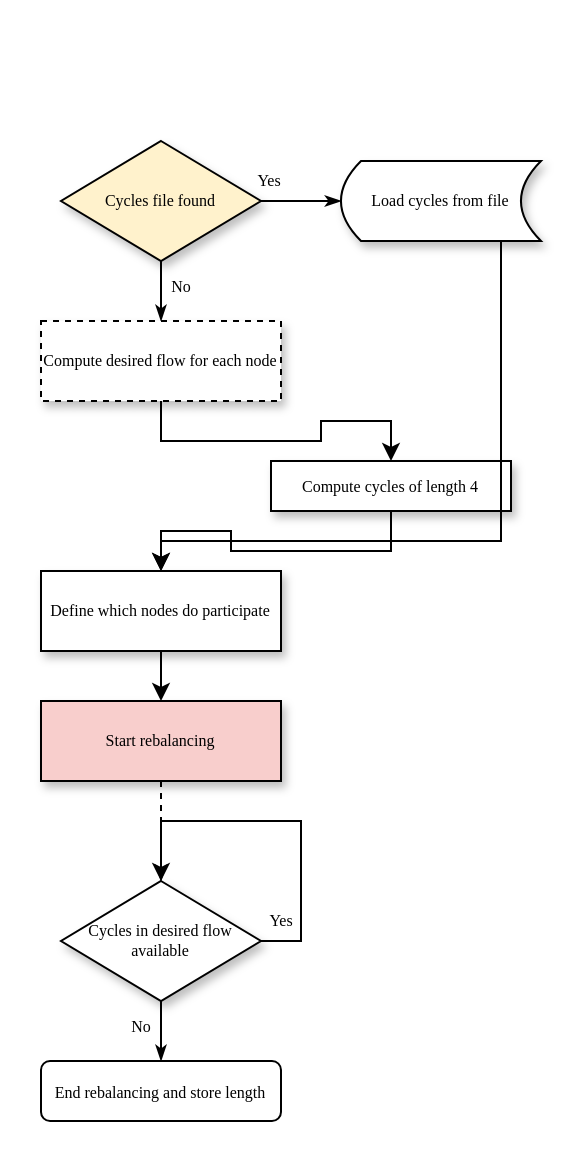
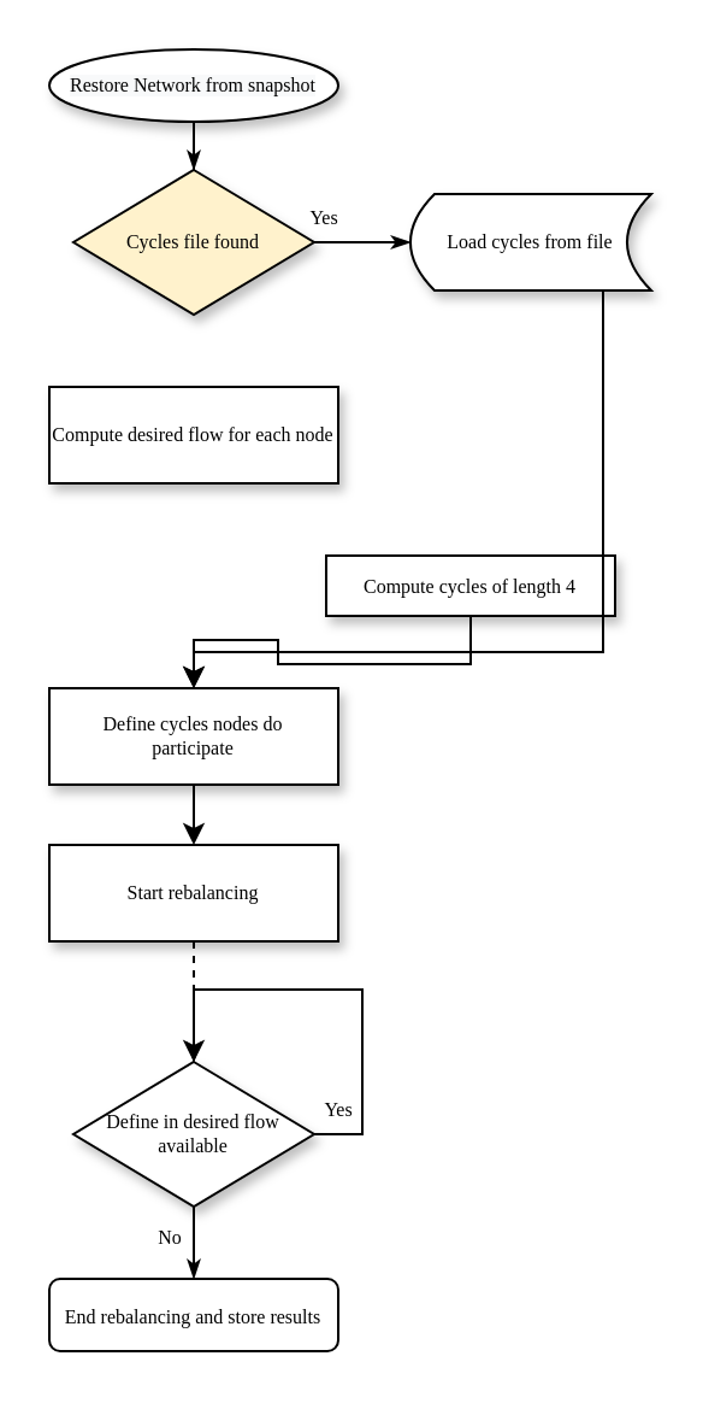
+ <mxCell id="19" value="&lt;meta charset=&quot;utf-8&quot;&gt;&lt;span style=&quot;color: rgb(0, 0, 0); font-family: verdana; font-size: 8px; font-style: normal; font-weight: 400; letter-spacing: normal; text-align: center; text-indent: 0px; text-transform: none; word-spacing: 0px; background-color: rgb(248, 249, 250); display: inline; float: none;&quot;&gt;Restore Network from snapshot&lt;/span&gt;" style="ellipse;whiteSpace=wrap;html=1;rounded=0;shadow=1;fontFamily=Verdana;fontSize=8;strokeWidth=1;labelBackgroundColor=none;" vertex="1" parent="1"><mxGeometry x="20" y="20" width="120" height="30" as="geometry" /></mxCell>
+ <mxCell id="2" style="edgeStyle=orthogonalEdgeStyle;rounded=0;html=1;labelBackgroundColor=none;startSize=5;endArrow=classicThin;endFill=1;endSize=5;jettySize=auto;orthogonalLoop=1;strokeWidth=1;fontFamily=Verdana;fontSize=8" parent="1" source="19" target="5" edge="1"><mxGeometry relative="1" as="geometry"><mxPoint x="80" y="50" as="sourcePoint" /></mxGeometry></mxCell>
- <mxCell id="4" value="No" style="edgeStyle=orthogonalEdgeStyle;rounded=0;html=1;labelBackgroundColor=none;startSize=5;endArrow=classicThin;endFill=1;endSize=5;jettySize=auto;orthogonalLoop=1;strokeWidth=1;fontFamily=Verdana;fontSize=8" parent="1" source="5" target="9" edge="1"><mxGeometry x="-0.5" y="10" relative="1" as="geometry"><mxPoint as="offset" /></mxGeometry></mxCell>
- <mxCell id="9" value="Compute desired flow for each node" style="whiteSpace=wrap;html=1;rounded=0;shadow=1;labelBackgroundColor=none;strokeWidth=1;fontFamily=Verdana;fontSize=8;align=center;dashed=1;" parent="1" vertex="1"><mxGeometry x="20" y="160" width="120" height="40" as="geometry" /></mxCell>
+ <mxCell id="9" value="Compute desired flow for each node" style="whiteSpace=wrap;html=1;rounded=0;shadow=1;labelBackgroundColor=none;strokeWidth=1;fontFamily=Verdana;fontSize=8;align=center;" parent="1" vertex="1"><mxGeometry x="20" y="160" width="120" height="40" as="geometry" /></mxCell>
- <mxCell id="8" value="" style="edgeStyle=orthogonalEdgeStyle;rounded=0;orthogonalLoop=1;jettySize=auto;html=1;" edge="1" parent="1" source="9" target="7"><mxGeometry relative="1" as="geometry" /></mxCell>
- <mxCell id="11" value="Define which nodes do participate" style="whiteSpace=wrap;html=1;rounded=0;shadow=1;labelBackgroundColor=none;strokeWidth=1;fontFamily=Verdana;fontSize=8;align=center;spacing=6;" vertex="1" parent="1"><mxGeometry x="20" y="285" width="120" height="40" as="geometry" /></mxCell>
+ <mxCell id="11" value="Define cycles nodes do participate" style="whiteSpace=wrap;html=1;rounded=0;shadow=1;labelBackgroundColor=none;strokeWidth=1;fontFamily=Verdana;fontSize=8;align=center;spacing=6;" vertex="1" parent="1"><mxGeometry x="20" y="285" width="120" height="40" as="geometry" /></mxCell>
- <mxCell id="13" value="Start rebalancing" style="whiteSpace=wrap;html=1;rounded=0;shadow=1;labelBackgroundColor=none;strokeWidth=1;fontFamily=Verdana;fontSize=8;align=center;spacing=6;fillColor=#f8cecc;" vertex="1" parent="1"><mxGeometry x="20" y="350" width="120" height="40" as="geometry" /></mxCell>
+ <mxCell id="13" value="Start rebalancing" style="whiteSpace=wrap;html=1;rounded=0;shadow=1;labelBackgroundColor=none;strokeWidth=1;fontFamily=Verdana;fontSize=8;align=center;spacing=6;" vertex="1" parent="1"><mxGeometry x="20" y="350" width="120" height="40" as="geometry" /></mxCell>
- <mxCell id="16" value="Cycles in desired flow available" style="rhombus;whiteSpace=wrap;html=1;rounded=0;shadow=1;labelBackgroundColor=none;strokeWidth=1;fontFamily=Verdana;fontSize=8;align=center;" parent="1" vertex="1"><mxGeometry x="30" y="440" width="100" height="60" as="geometry" /></mxCell>
+ <mxCell id="16" value="Define in desired flow available" style="rhombus;whiteSpace=wrap;html=1;rounded=0;shadow=1;labelBackgroundColor=none;strokeWidth=1;fontFamily=Verdana;fontSize=8;align=center;" parent="1" vertex="1"><mxGeometry x="30" y="440" width="100" height="60" as="geometry" /></mxCell>
- <mxCell id="20" value="&lt;span style=&quot;font-family: &amp;#34;verdana&amp;#34; ; font-size: 8px&quot;&gt;End rebalancing and store length&lt;/span&gt;" style="rounded=1;whiteSpace=wrap;html=1;" vertex="1" parent="1"><mxGeometry x="20" y="530" width="120" height="30" as="geometry" /></mxCell>
+ <mxCell id="20" value="&lt;span style=&quot;font-family: &amp;#34;verdana&amp;#34; ; font-size: 8px&quot;&gt;End rebalancing and store results&lt;/span&gt;" style="rounded=1;whiteSpace=wrap;html=1;" vertex="1" parent="1"><mxGeometry x="20" y="530" width="120" height="30" as="geometry" /></mxCell>
